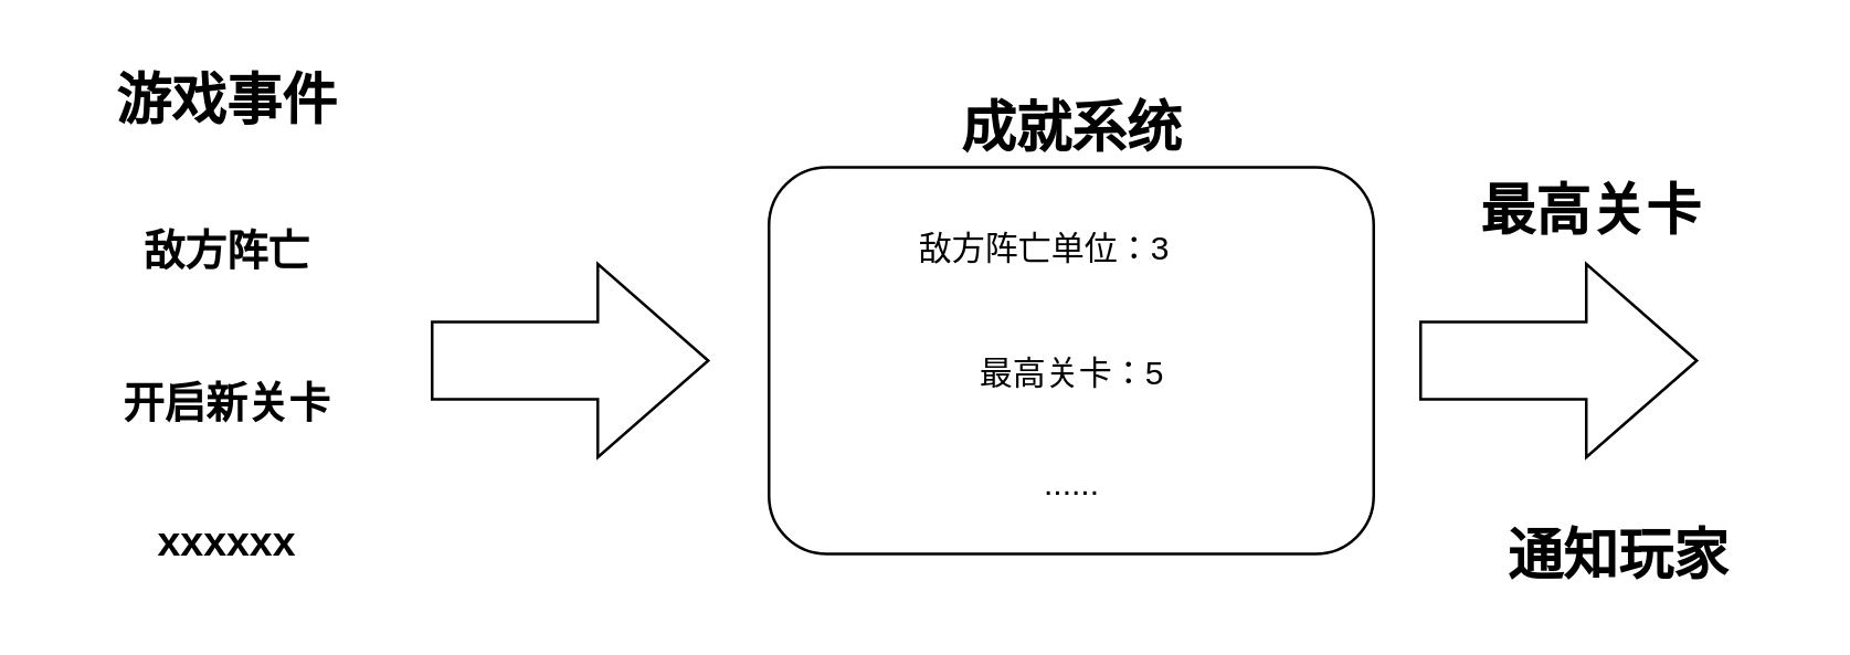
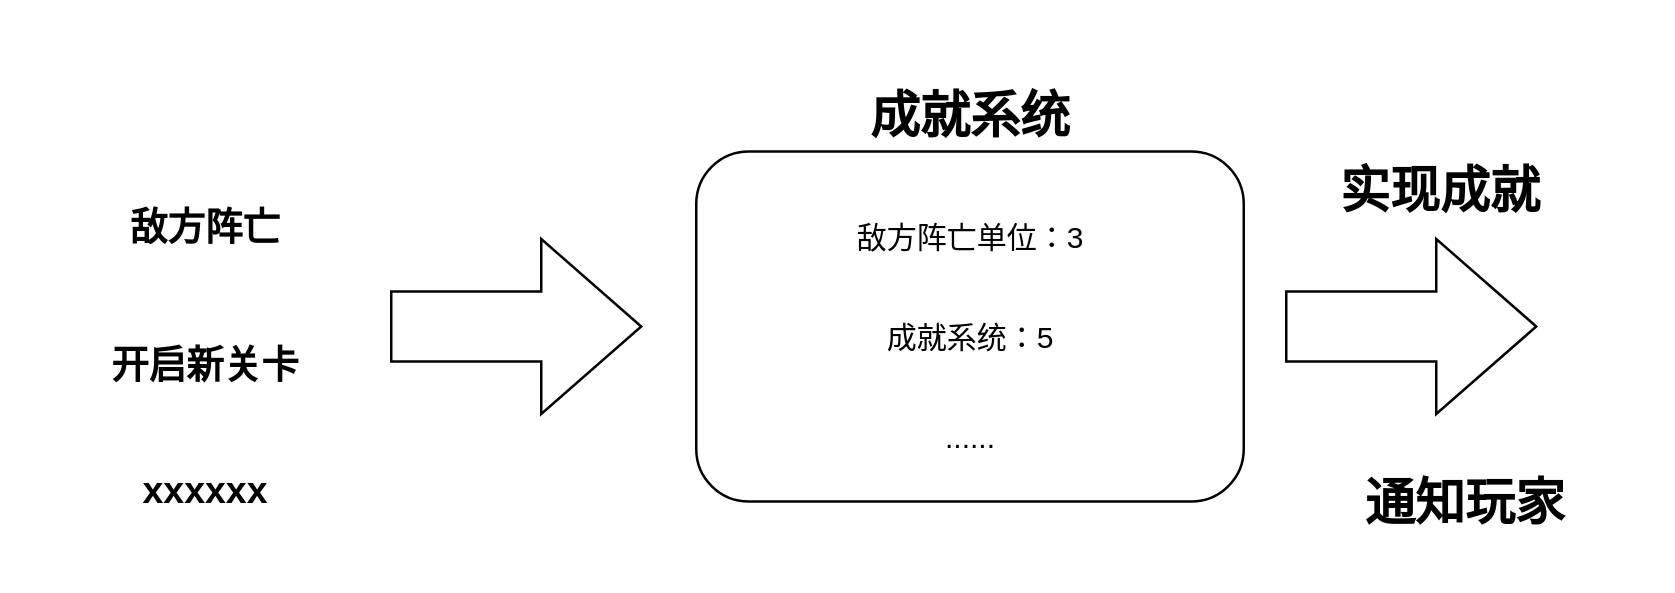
- <mxCell id="13" value="游戏事件" style="text;html=1;strokeColor=none;fillColor=none;align=center;verticalAlign=middle;whiteSpace=wrap;rounded=0;fontStyle=1;fontSize=20;" vertex="1" parent="12"><mxGeometry width="124" height="30" as="geometry" /></mxCell>
- <mxCell id="4" value="最高关卡" style="text;html=1;strokeColor=none;fillColor=none;align=center;verticalAlign=middle;whiteSpace=wrap;rounded=0;fontStyle=1;fontSize=20;" vertex="1" parent="1"><mxGeometry x="514" y="60" width="124" height="30" as="geometry" /></mxCell>
+ <mxCell id="4" value="实现成就" style="text;html=1;strokeColor=none;fillColor=none;align=center;verticalAlign=middle;whiteSpace=wrap;rounded=0;fontStyle=1;fontSize=20;" vertex="1" parent="1"><mxGeometry x="514" y="60" width="124" height="30" as="geometry" /></mxCell>
- <mxCell id="9" value="敌方阵亡单位：3" style="text;html=1;strokeColor=none;fillColor=none;align=center;verticalAlign=middle;whiteSpace=wrap;rounded=0;" vertex="1" parent="6"><mxGeometry x="7" y="45" width="186" height="30" as="geometry" /></mxCell>
+ <mxCell id="9" value="敌方阵亡单位：3" style="text;html=1;strokeColor=none;fillColor=none;align=center;verticalAlign=middle;whiteSpace=wrap;rounded=0;" vertex="1" parent="6"><mxGeometry x="17" y="50" width="186" height="30" as="geometry" /></mxCell>
- <mxCell id="10" value="最高关卡：5" style="text;html=1;strokeColor=none;fillColor=none;align=center;verticalAlign=middle;whiteSpace=wrap;rounded=0;" vertex="1" parent="6"><mxGeometry x="17" y="90" width="186" height="30" as="geometry" /></mxCell>
+ <mxCell id="10" value="成就系统：5" style="text;html=1;strokeColor=none;fillColor=none;align=center;verticalAlign=middle;whiteSpace=wrap;rounded=0;" vertex="1" parent="6"><mxGeometry x="17" y="90" width="186" height="30" as="geometry" /></mxCell>
